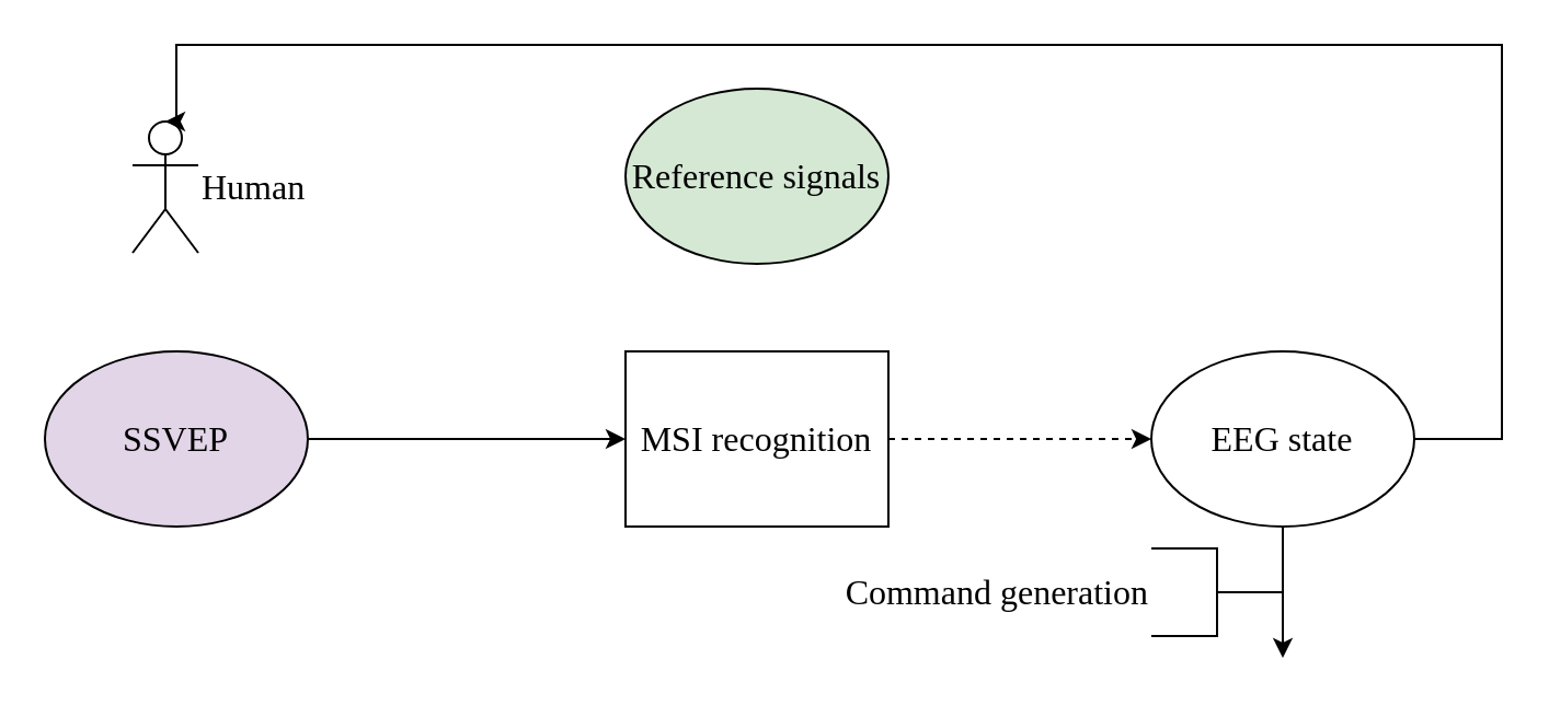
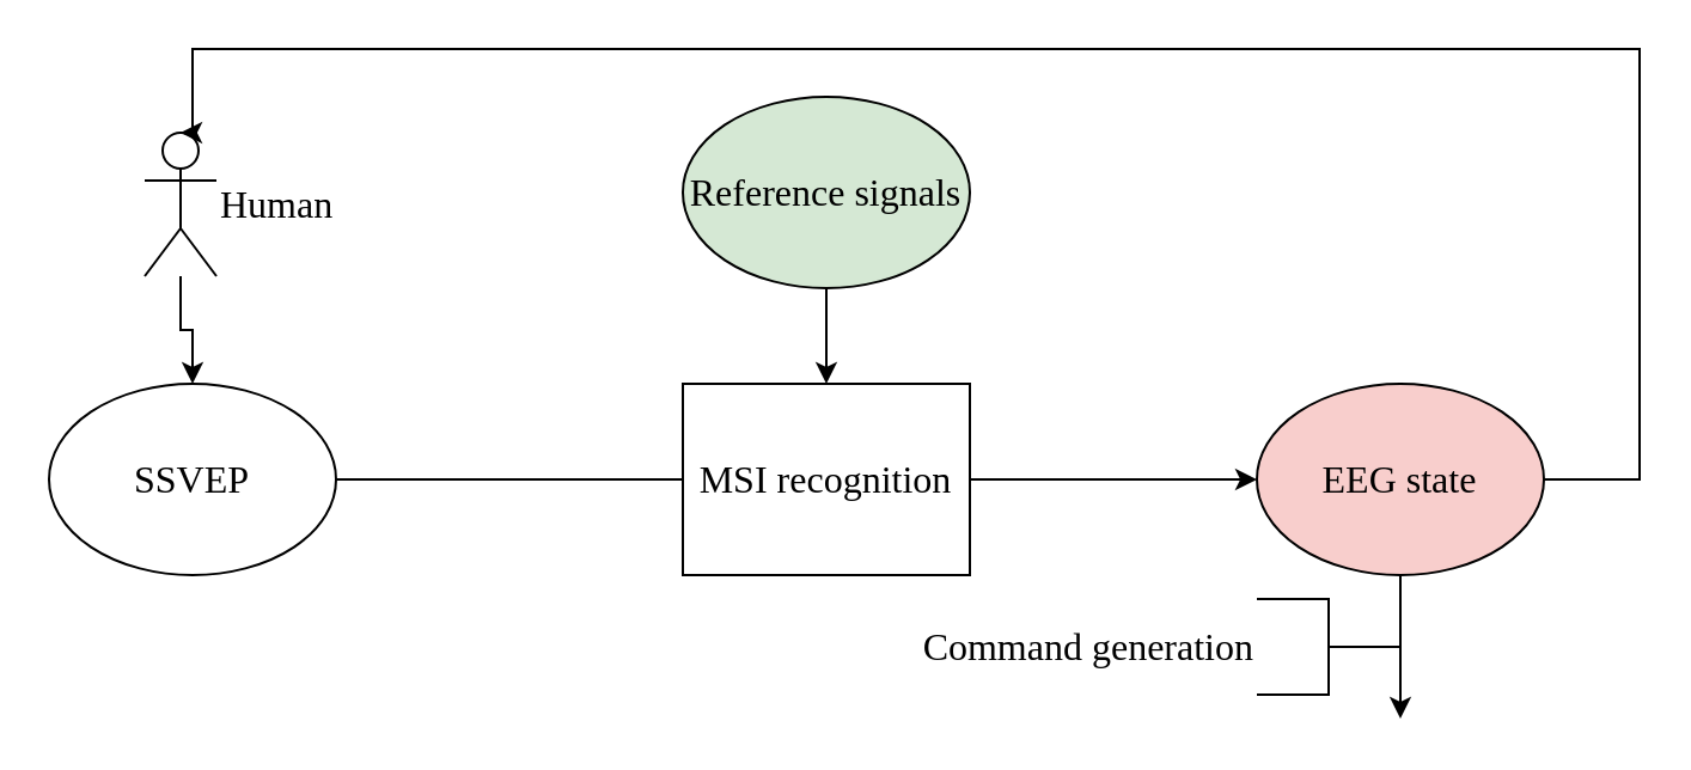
+ <mxCell id="2" value="" style="edgeStyle=orthogonalEdgeStyle;rounded=0;orthogonalLoop=1;jettySize=auto;html=1;fontFamily=Times New Roman;fontSize=16;" edge="1" parent="1" source="3" target="5"><mxGeometry relative="1" as="geometry" /></mxCell>
+ <mxCell id="8" style="edgeStyle=orthogonalEdgeStyle;rounded=0;orthogonalLoop=1;jettySize=auto;html=1;entryX=0.5;entryY=0;entryDx=0;entryDy=0;fontFamily=Times New Roman;fontSize=16;" edge="1" parent="1" source="9" target="7"><mxGeometry relative="1" as="geometry" /></mxCell>
- <mxCell id="5" value="SSVEP" style="ellipse;whiteSpace=wrap;html=1;fontFamily=Times New Roman;fontSize=16;fillColor=#e1d5e7;" vertex="1" parent="1"><mxGeometry x="20" y="160" width="120" height="80" as="geometry" /></mxCell>
+ <mxCell id="5" value="SSVEP" style="ellipse;whiteSpace=wrap;html=1;fontFamily=Times New Roman;fontSize=16;" vertex="1" parent="1"><mxGeometry x="20" y="160" width="120" height="80" as="geometry" /></mxCell>
- <mxCell id="4" style="edgeStyle=orthogonalEdgeStyle;rounded=0;orthogonalLoop=1;jettySize=auto;html=1;entryX=0;entryY=0.5;entryDx=0;entryDy=0;fontFamily=Times New Roman;fontSize=16;" edge="1" parent="1" source="5" target="7"><mxGeometry relative="1" as="geometry" /></mxCell>
+ <mxCell id="4" style="edgeStyle=orthogonalEdgeStyle;rounded=0;orthogonalLoop=1;jettySize=auto;html=1;entryX=0;entryY=0.5;entryDx=0;entryDy=0;fontFamily=Times New Roman;fontSize=16;endArrow=none;" edge="1" parent="1" source="5" target="7"><mxGeometry relative="1" as="geometry" /></mxCell>
- <mxCell id="6" style="edgeStyle=orthogonalEdgeStyle;rounded=0;orthogonalLoop=1;jettySize=auto;html=1;entryX=0;entryY=0.5;entryDx=0;entryDy=0;fontFamily=Times New Roman;fontSize=16;dashed=1;" edge="1" parent="1" source="7" target="12"><mxGeometry relative="1" as="geometry" /></mxCell>
+ <mxCell id="6" style="edgeStyle=orthogonalEdgeStyle;rounded=0;orthogonalLoop=1;jettySize=auto;html=1;entryX=0;entryY=0.5;entryDx=0;entryDy=0;fontFamily=Times New Roman;fontSize=16;" edge="1" parent="1" source="7" target="12"><mxGeometry relative="1" as="geometry" /></mxCell>
- <mxCell id="12" value="&lt;span class=&quot;tlid-translation translation&quot; style=&quot;font-size: 16px;&quot; lang=&quot;en&quot;&gt;&lt;span title=&quot;&quot; class=&quot;&quot; style=&quot;font-size: 16px;&quot;&gt;EEG state&lt;/span&gt;&lt;/span&gt;" style="ellipse;whiteSpace=wrap;html=1;fontFamily=Times New Roman;fontSize=16;" vertex="1" parent="1"><mxGeometry x="525" y="160" width="120" height="80" as="geometry" /></mxCell>
+ <mxCell id="12" value="&lt;span class=&quot;tlid-translation translation&quot; style=&quot;font-size: 16px;&quot; lang=&quot;en&quot;&gt;&lt;span title=&quot;&quot; class=&quot;&quot; style=&quot;font-size: 16px;&quot;&gt;EEG state&lt;/span&gt;&lt;/span&gt;" style="ellipse;whiteSpace=wrap;html=1;fontFamily=Times New Roman;fontSize=16;fillColor=#f8cecc;" vertex="1" parent="1"><mxGeometry x="525" y="160" width="120" height="80" as="geometry" /></mxCell>
